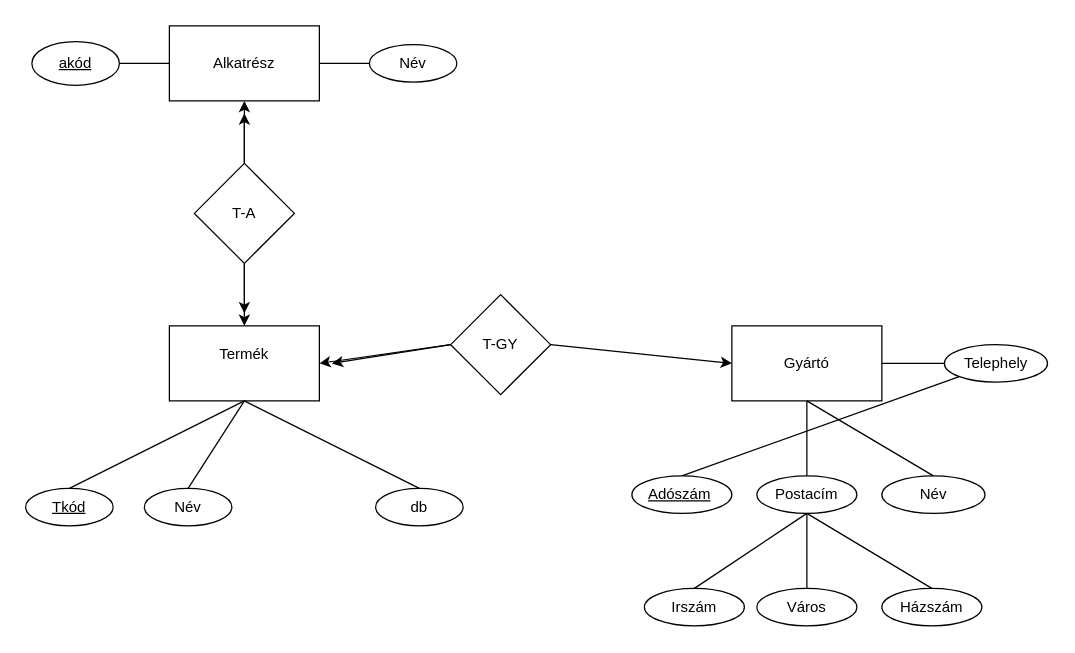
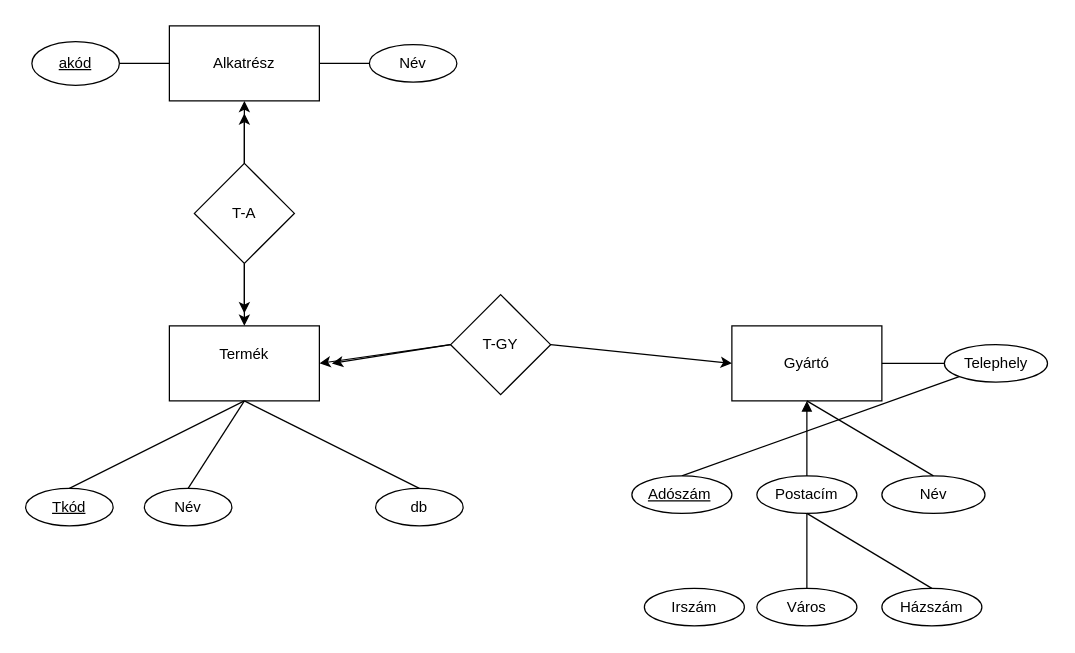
- <mxCell id="17" value="" style="endArrow=none;html=1;rounded=0;entryX=0.5;entryY=1;entryDx=0;entryDy=0;exitX=0.5;exitY=0;exitDx=0;exitDy=0;" edge="1" parent="1" source="14" target="5"><mxGeometry width="50" height="50" relative="1" as="geometry"><mxPoint x="425" y="410" as="sourcePoint" /><mxPoint x="475" y="360" as="targetPoint" /></mxGeometry></mxCell>
+ <mxCell id="17" value="" style="endArrow=block;html=1;rounded=0;entryX=0.5;entryY=1;entryDx=0;entryDy=0;exitX=0.5;exitY=0;exitDx=0;exitDy=0;" edge="1" parent="1" source="14" target="5"><mxGeometry width="50" height="50" relative="1" as="geometry"><mxPoint x="425" y="410" as="sourcePoint" /><mxPoint x="475" y="360" as="targetPoint" /></mxGeometry></mxCell>
- <mxCell id="24" value="" style="endArrow=none;html=1;rounded=0;entryX=0.5;entryY=1;entryDx=0;entryDy=0;exitX=0.5;exitY=0;exitDx=0;exitDy=0;" edge="1" parent="1" source="12" target="14"><mxGeometry width="50" height="50" relative="1" as="geometry"><mxPoint x="425" y="410" as="sourcePoint" /><mxPoint x="475" y="360" as="targetPoint" /></mxGeometry></mxCell>
